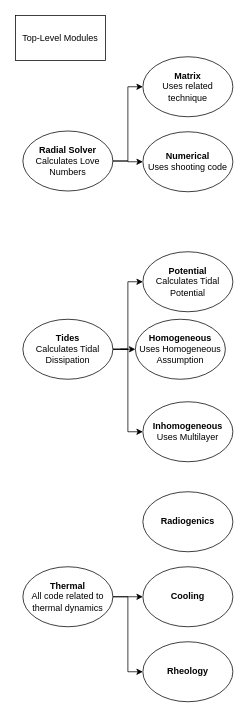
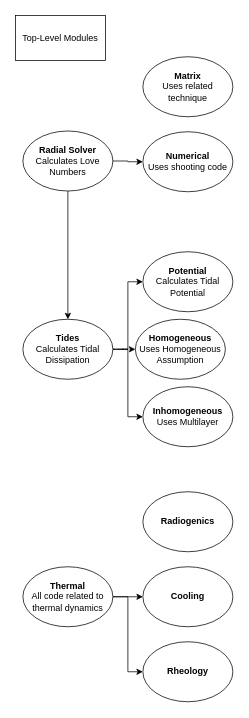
- <mxCell id="4" style="edgeStyle=orthogonalEdgeStyle;rounded=0;orthogonalLoop=1;jettySize=auto;html=1;entryX=0;entryY=0.5;entryDx=0;entryDy=0;" edge="1" parent="1" source="5" target="13"><mxGeometry relative="1" as="geometry" /></mxCell>
+ <mxCell id="4" style="edgeStyle=orthogonalEdgeStyle;rounded=0;orthogonalLoop=1;jettySize=auto;html=1;" edge="1" parent="1" source="5" target="9"><mxGeometry relative="1" as="geometry" /></mxCell>
- <mxCell id="7" style="edgeStyle=orthogonalEdgeStyle;rounded=0;orthogonalLoop=1;jettySize=auto;html=1;" edge="1" parent="1" source="9" target="10"><mxGeometry relative="1" as="geometry" /></mxCell>
+ <mxCell id="7" style="edgeStyle=orthogonalEdgeStyle;rounded=0;orthogonalLoop=1;jettySize=auto;html=1;dashed=1;" edge="1" parent="1" source="9" target="10"><mxGeometry relative="1" as="geometry" /></mxCell>
- <mxCell id="12" value="&lt;div&gt;&lt;b&gt;Inhomogeneous&lt;/b&gt;&lt;/div&gt;&lt;div&gt;Uses Multilayer&lt;br&gt;&lt;/div&gt;" style="ellipse;whiteSpace=wrap;html=1;" vertex="1" parent="1"><mxGeometry x="190" y="535" width="120" height="80" as="geometry" /></mxCell>
+ <mxCell id="12" value="&lt;div&gt;&lt;b&gt;Inhomogeneous&lt;/b&gt;&lt;/div&gt;&lt;div&gt;Uses Multilayer&lt;br&gt;&lt;/div&gt;" style="ellipse;whiteSpace=wrap;html=1;" vertex="1" parent="1"><mxGeometry x="190" y="515" width="120" height="80" as="geometry" /></mxCell>
